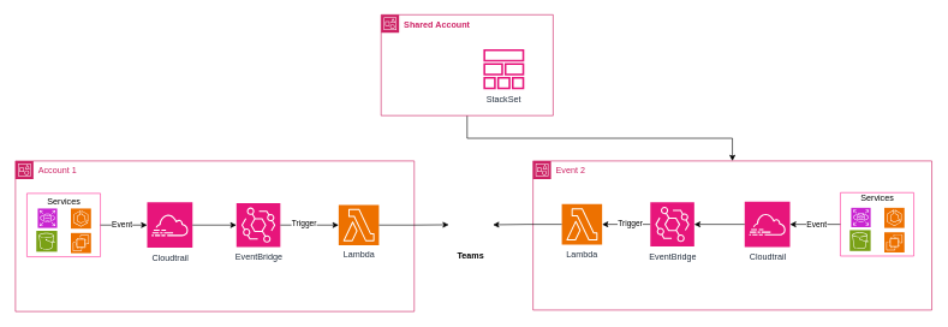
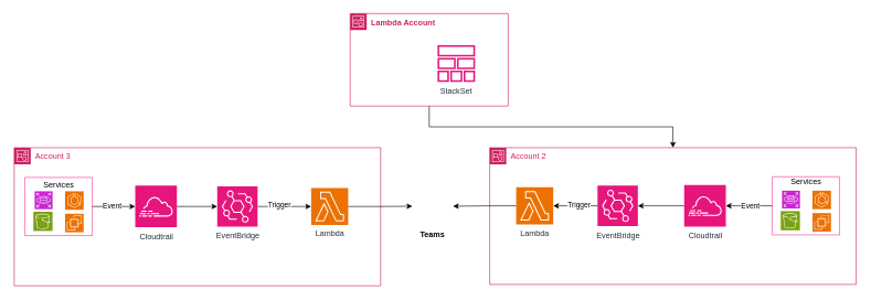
- <mxCell id="33" value="&lt;b&gt;Shared Account&amp;nbsp;&lt;/b&gt;" style="points=[[0,0],[0.25,0],[0.5,0],[0.75,0],[1,0],[1,0.25],[1,0.5],[1,0.75],[1,1],[0.75,1],[0.5,1],[0.25,1],[0,1],[0,0.75],[0,0.5],[0,0.25]];outlineConnect=0;gradientColor=none;html=1;whiteSpace=wrap;fontSize=12;fontStyle=0;container=1;pointerEvents=0;collapsible=0;recursiveResize=0;shape=mxgraph.aws4.group;grIcon=mxgraph.aws4.group_account;strokeColor=#CD2264;fillColor=none;verticalAlign=top;align=left;spacingLeft=30;fontColor=#CD2264;dashed=0;" parent="1" vertex="1"><mxGeometry x="528" y="20" width="239" height="140" as="geometry" /></mxCell>
+ <mxCell id="33" value="&lt;b&gt;Lambda Account&amp;nbsp;&lt;/b&gt;" style="points=[[0,0],[0.25,0],[0.5,0],[0.75,0],[1,0],[1,0.25],[1,0.5],[1,0.75],[1,1],[0.75,1],[0.5,1],[0.25,1],[0,1],[0,0.75],[0,0.5],[0,0.25]];outlineConnect=0;gradientColor=none;html=1;whiteSpace=wrap;fontSize=12;fontStyle=0;container=1;pointerEvents=0;collapsible=0;recursiveResize=0;shape=mxgraph.aws4.group;grIcon=mxgraph.aws4.group_account;strokeColor=#CD2264;fillColor=none;verticalAlign=top;align=left;spacingLeft=30;fontColor=#CD2264;dashed=0;" parent="1" vertex="1"><mxGeometry x="528" y="20" width="239" height="140" as="geometry" /></mxCell>
- <mxCell id="34" value="StackSet" style="sketch=0;outlineConnect=0;fontColor=#232F3E;gradientColor=none;fillColor=#E7157B;strokeColor=none;dashed=0;verticalLabelPosition=bottom;verticalAlign=top;align=center;html=1;fontSize=12;fontStyle=0;aspect=fixed;pointerEvents=1;shape=mxgraph.aws4.stack;" parent="33" vertex="1"><mxGeometry x="142" y="48" width="56.96" height="55.5" as="geometry" /></mxCell>
+ <mxCell id="34" value="StackSet" style="sketch=0;outlineConnect=0;fontColor=#232F3E;gradientColor=none;fillColor=#E7157B;strokeColor=none;dashed=0;verticalLabelPosition=bottom;verticalAlign=top;align=center;html=1;fontSize=12;fontStyle=0;aspect=fixed;pointerEvents=1;shape=mxgraph.aws4.stack;" parent="33" vertex="1"><mxGeometry x="132" y="48" width="56.96" height="55.5" as="geometry" /></mxCell>
- <mxCell id="3" value="&lt;div&gt;Account 1&lt;/div&gt;&lt;div&gt;&lt;br&gt;&lt;/div&gt;" style="points=[[0,0],[0.25,0],[0.5,0],[0.75,0],[1,0],[1,0.25],[1,0.5],[1,0.75],[1,1],[0.75,1],[0.5,1],[0.25,1],[0,1],[0,0.75],[0,0.5],[0,0.25]];outlineConnect=0;gradientColor=none;html=1;whiteSpace=wrap;fontSize=12;fontStyle=0;container=1;pointerEvents=0;collapsible=0;recursiveResize=0;shape=mxgraph.aws4.group;grIcon=mxgraph.aws4.group_account;strokeColor=#CD2264;fillColor=none;verticalAlign=top;align=left;spacingLeft=30;fontColor=#CD2264;dashed=0;" parent="1" vertex="1"><mxGeometry x="20" y="223" width="554" height="209" as="geometry" /></mxCell>
+ <mxCell id="3" value="&lt;div&gt;Account 3&lt;/div&gt;&lt;div&gt;&lt;br&gt;&lt;/div&gt;" style="points=[[0,0],[0.25,0],[0.5,0],[0.75,0],[1,0],[1,0.25],[1,0.5],[1,0.75],[1,1],[0.75,1],[0.5,1],[0.25,1],[0,1],[0,0.75],[0,0.5],[0,0.25]];outlineConnect=0;gradientColor=none;html=1;whiteSpace=wrap;fontSize=12;fontStyle=0;container=1;pointerEvents=0;collapsible=0;recursiveResize=0;shape=mxgraph.aws4.group;grIcon=mxgraph.aws4.group_account;strokeColor=#CD2264;fillColor=none;verticalAlign=top;align=left;spacingLeft=30;fontColor=#CD2264;dashed=0;" parent="1" vertex="1"><mxGeometry x="20" y="223" width="554" height="209" as="geometry" /></mxCell>
- <mxCell id="17" value="Event 2" style="points=[[0,0],[0.25,0],[0.5,0],[0.75,0],[1,0],[1,0.25],[1,0.5],[1,0.75],[1,1],[0.75,1],[0.5,1],[0.25,1],[0,1],[0,0.75],[0,0.5],[0,0.25]];outlineConnect=0;gradientColor=none;html=1;whiteSpace=wrap;fontSize=12;fontStyle=0;container=1;pointerEvents=0;collapsible=0;recursiveResize=0;shape=mxgraph.aws4.group;grIcon=mxgraph.aws4.group_account;strokeColor=#CD2264;fillColor=none;verticalAlign=top;align=left;spacingLeft=30;fontColor=#CD2264;dashed=0;" parent="1" vertex="1"><mxGeometry x="739" y="223" width="554" height="207" as="geometry" /></mxCell>
+ <mxCell id="17" value="Account 2" style="points=[[0,0],[0.25,0],[0.5,0],[0.75,0],[1,0],[1,0.25],[1,0.5],[1,0.75],[1,1],[0.75,1],[0.5,1],[0.25,1],[0,1],[0,0.75],[0,0.5],[0,0.25]];outlineConnect=0;gradientColor=none;html=1;whiteSpace=wrap;fontSize=12;fontStyle=0;container=1;pointerEvents=0;collapsible=0;recursiveResize=0;shape=mxgraph.aws4.group;grIcon=mxgraph.aws4.group_account;strokeColor=#CD2264;fillColor=none;verticalAlign=top;align=left;spacingLeft=30;fontColor=#CD2264;dashed=0;" parent="1" vertex="1"><mxGeometry x="739" y="223" width="554" height="207" as="geometry" /></mxCell>
